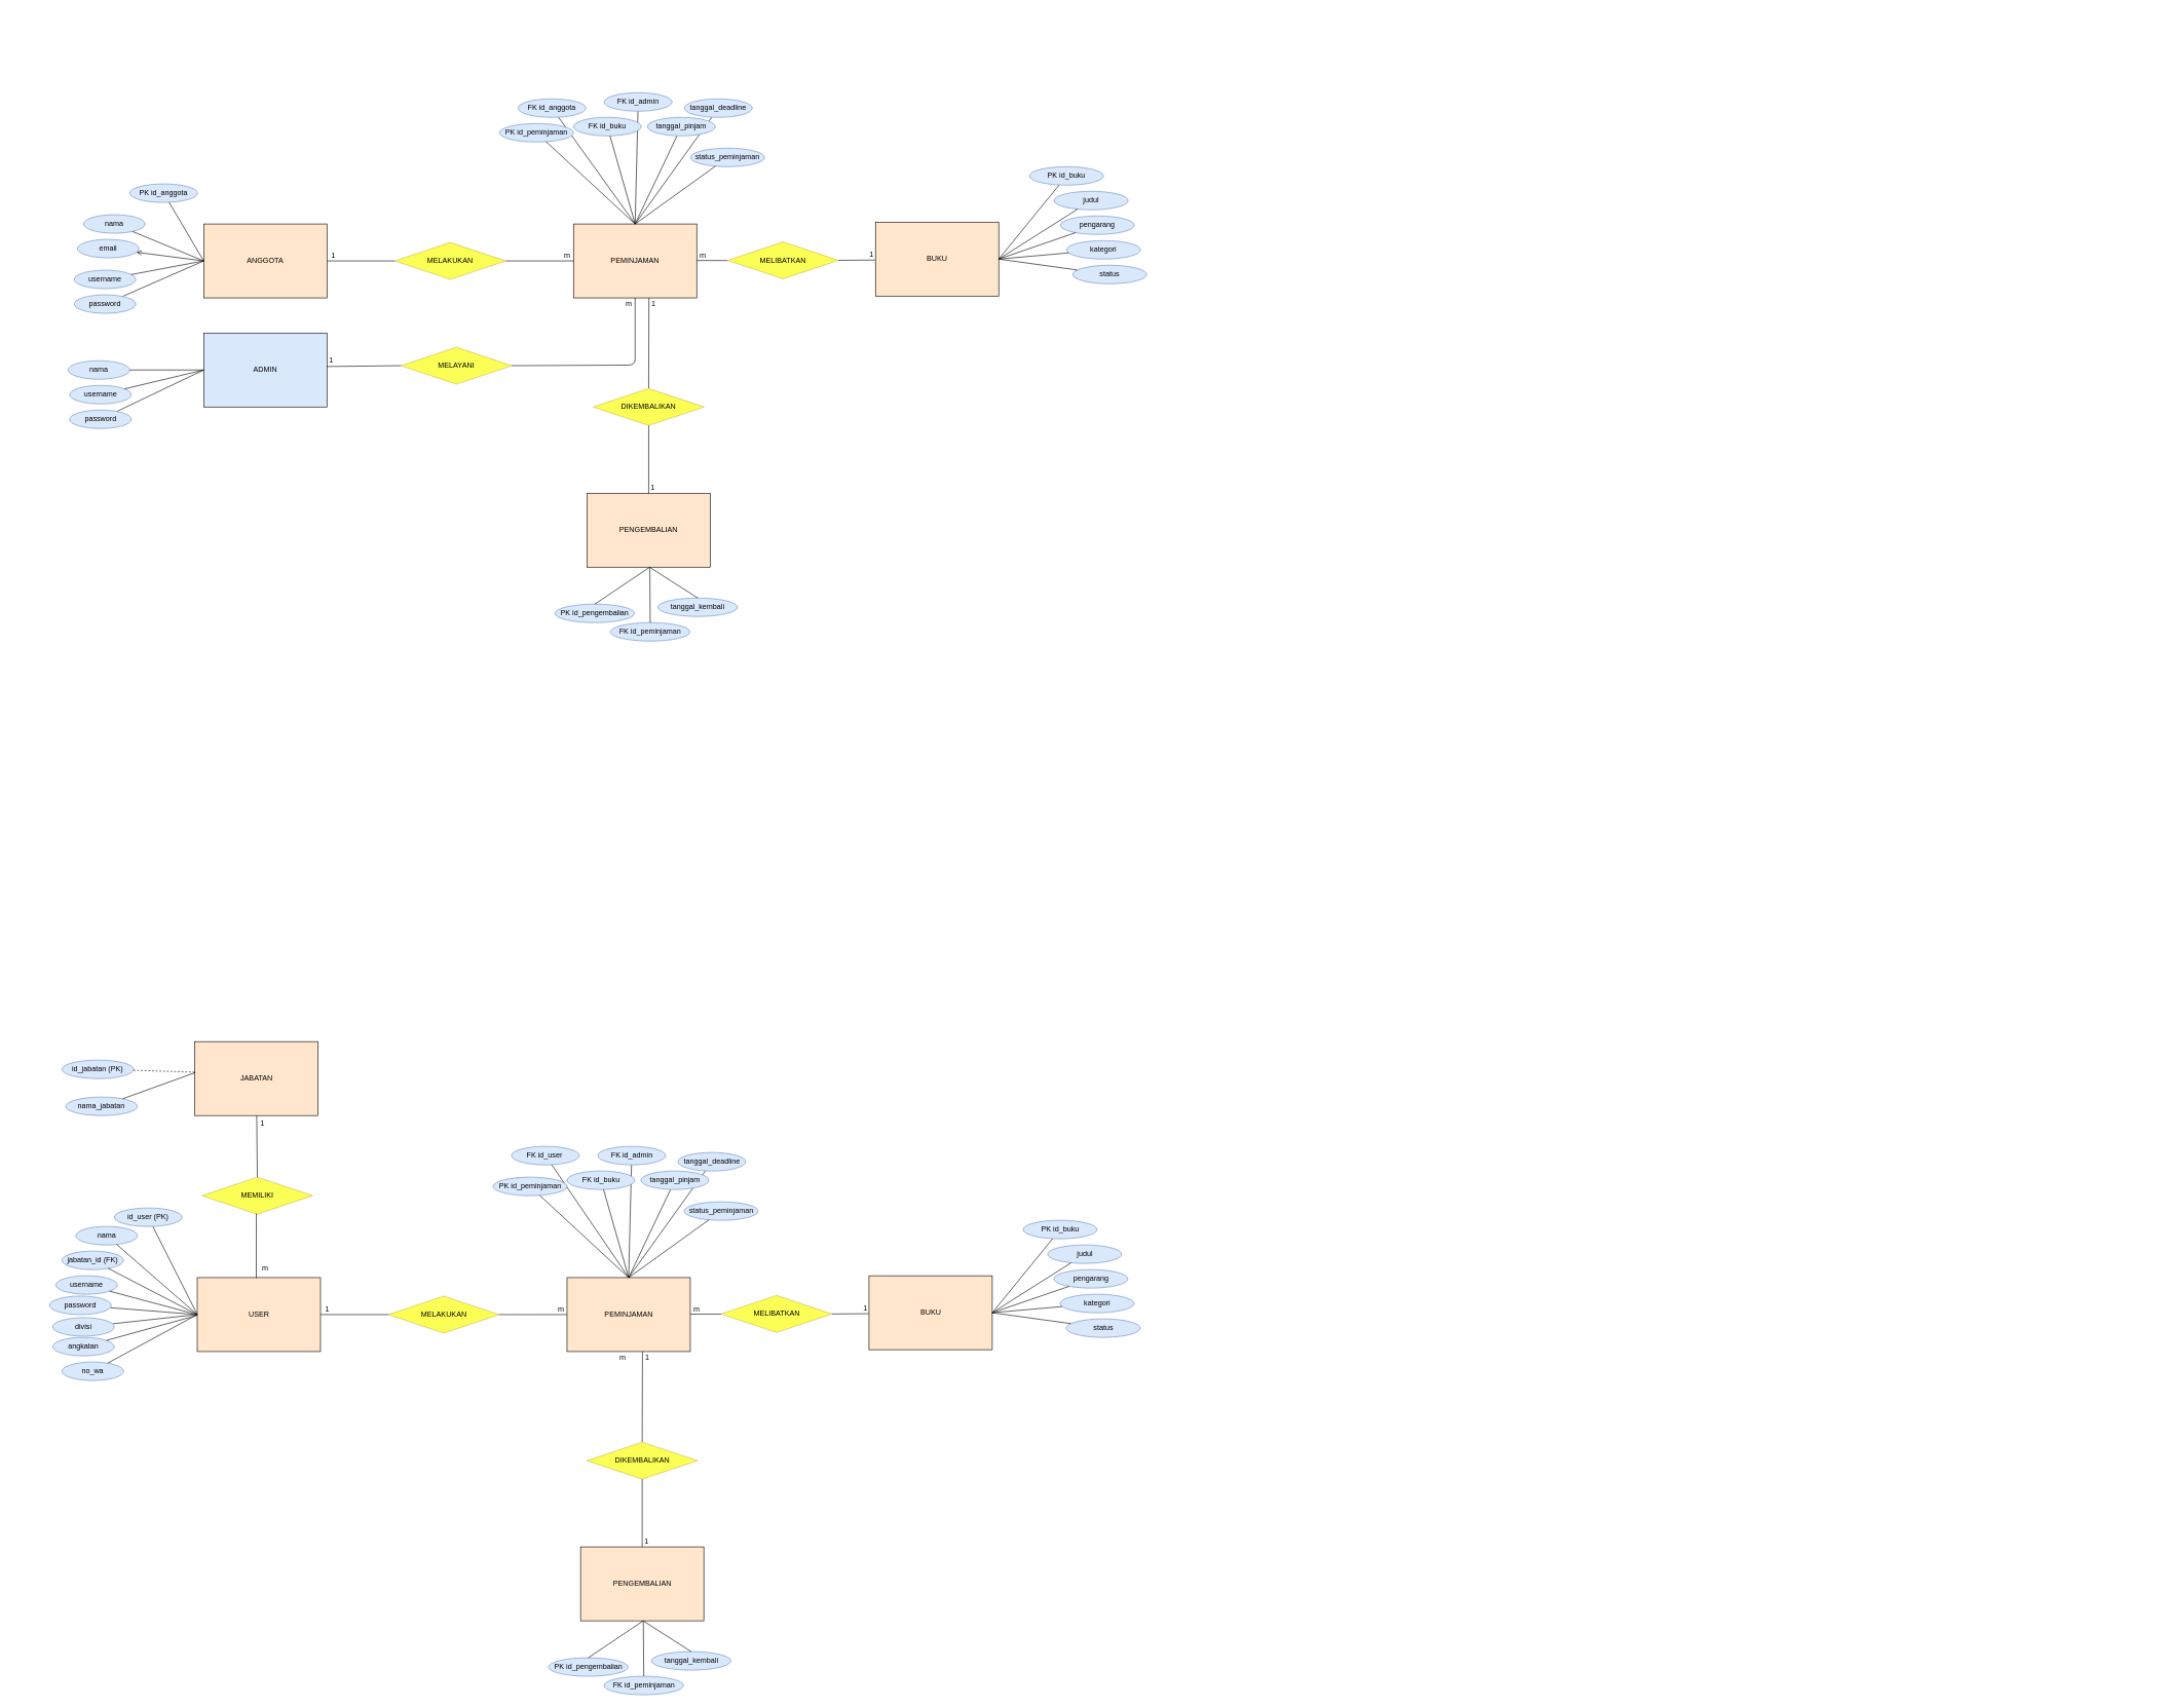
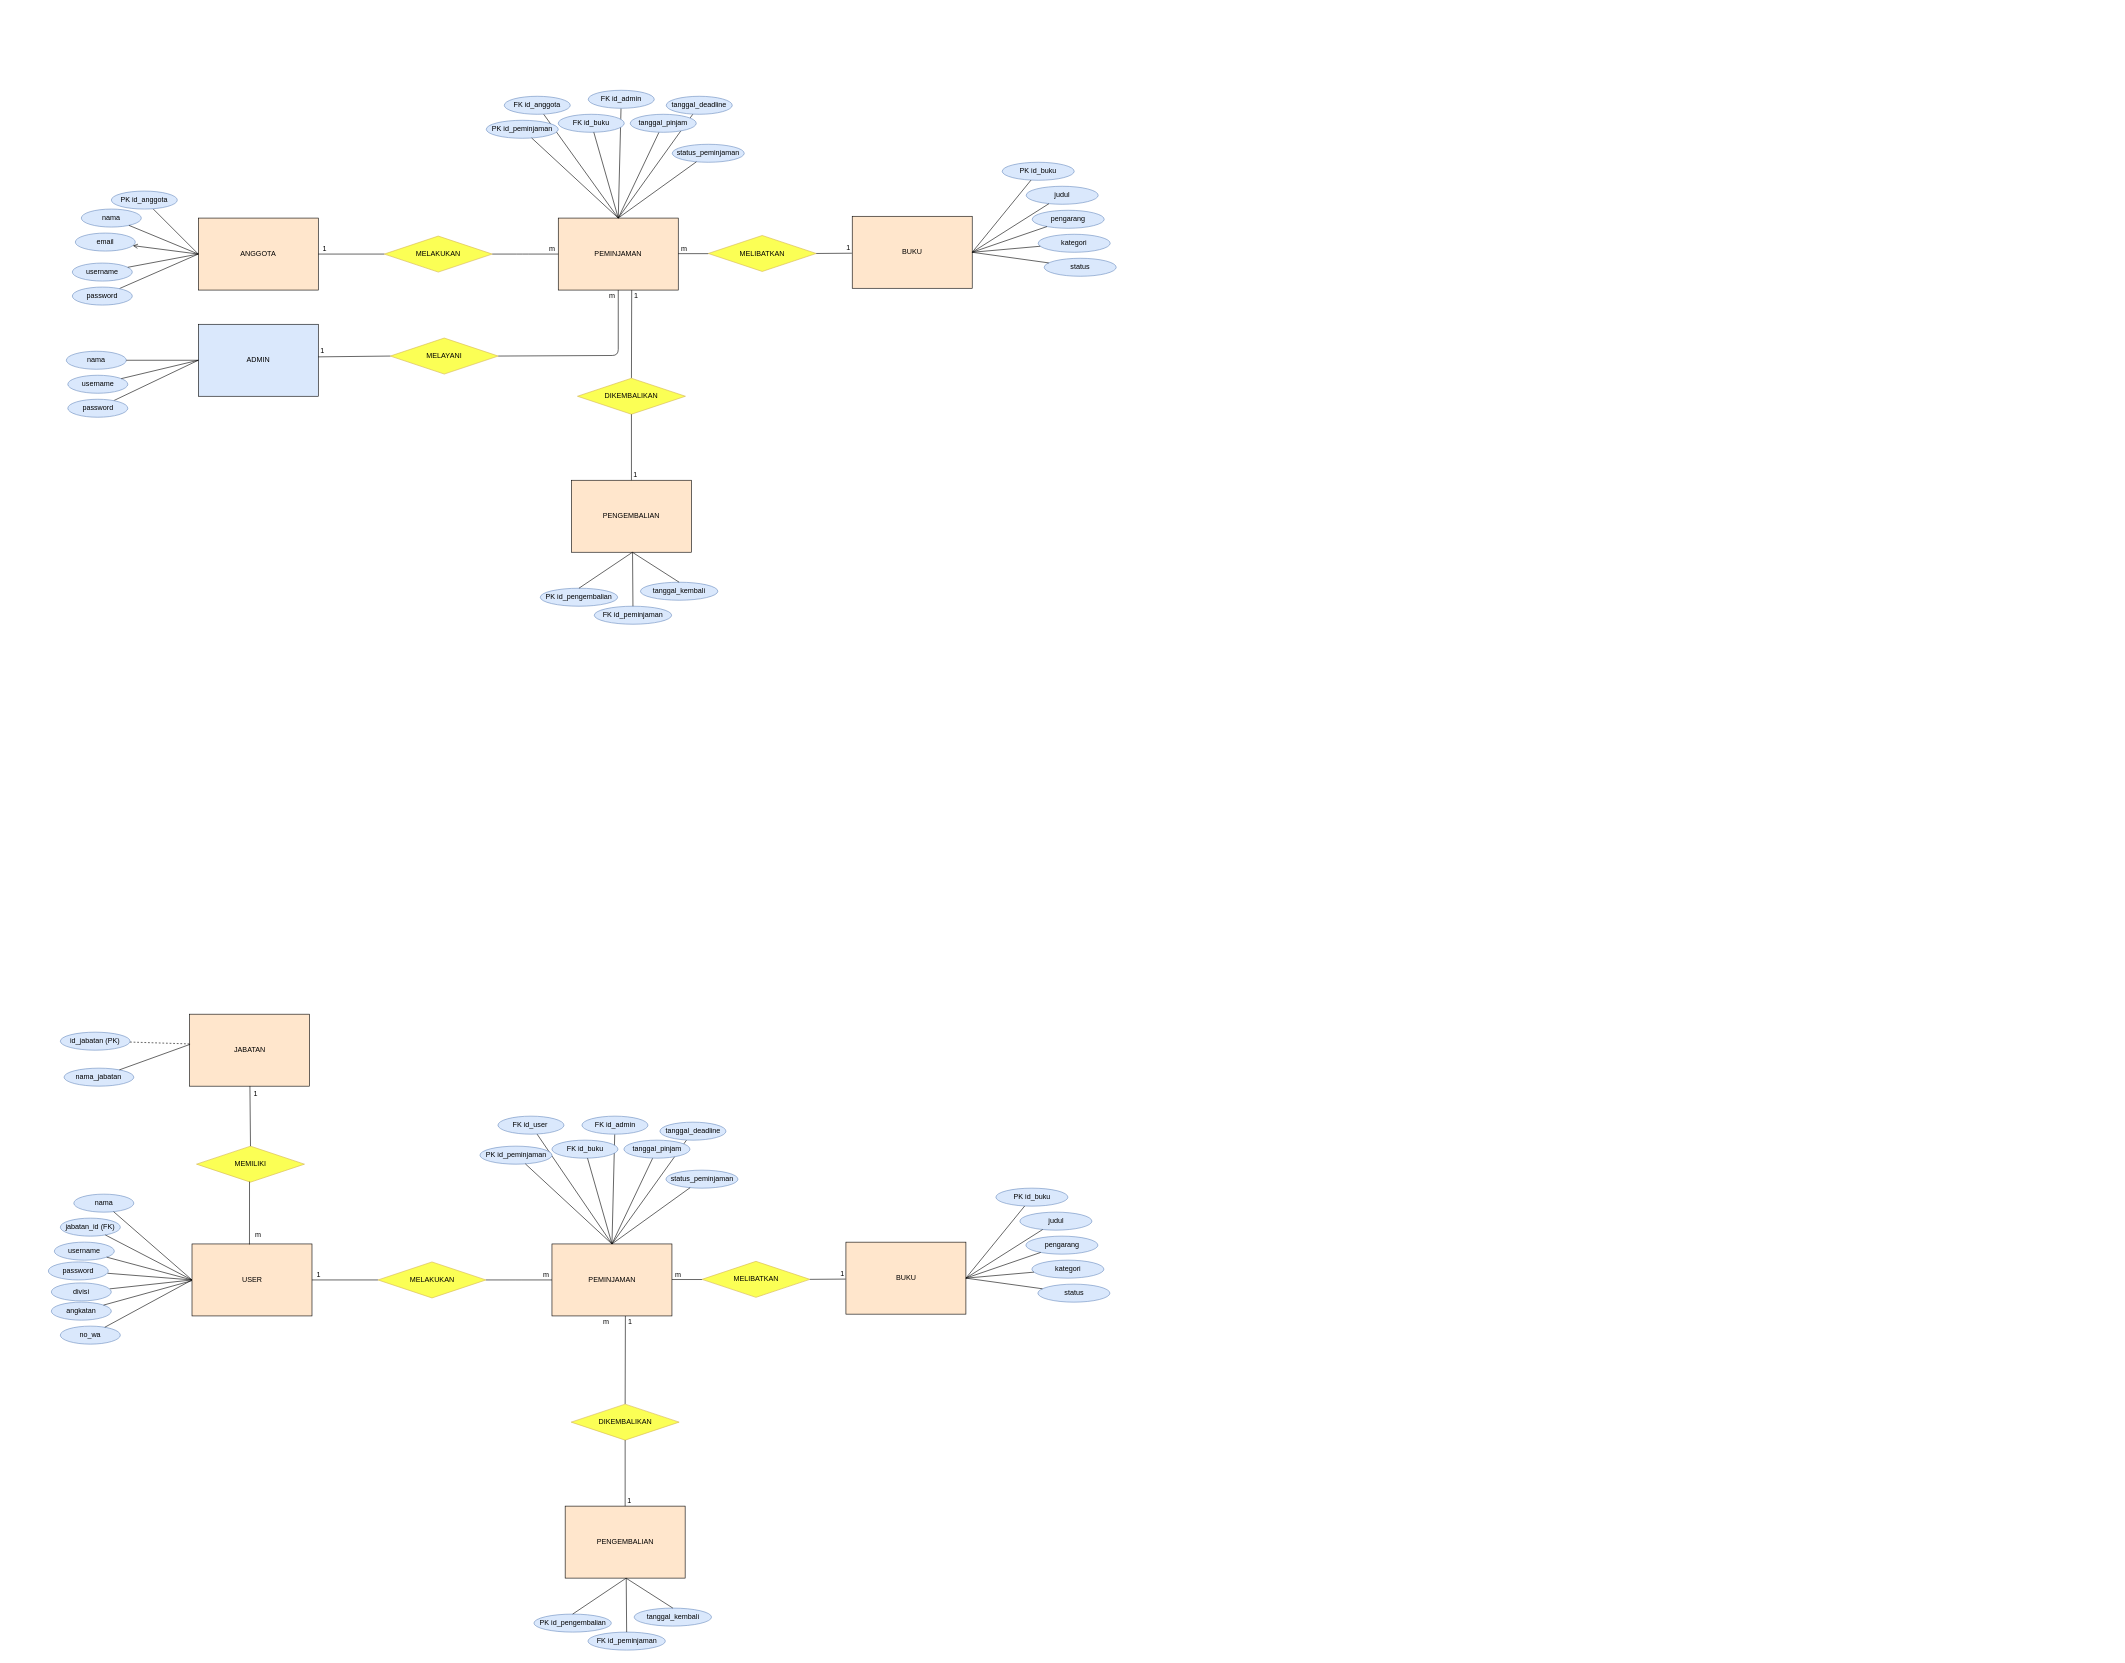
- <mxCell id="15" value="PK id_anggota" style="ellipse;whiteSpace=wrap;html=1;fillColor=#dae8fc;strokeColor=#6c8ebf;movable=0;resizable=0;rotatable=0;deletable=0;editable=0;locked=1;connectable=0;" parent="1" vertex="1"><mxGeometry x="210" y="298" width="110" height="30" as="geometry" /></mxCell>
+ <mxCell id="15" value="PK id_anggota" style="ellipse;whiteSpace=wrap;html=1;fillColor=#dae8fc;strokeColor=#6c8ebf;movable=0;resizable=0;rotatable=0;deletable=0;editable=0;locked=1;connectable=0;" parent="1" vertex="1"><mxGeometry x="185" y="318" width="110" height="30" as="geometry" /></mxCell>
- <mxCell id="86" value="id_user (PK)" style="ellipse;whiteSpace=wrap;html=1;fillColor=#dae8fc;strokeColor=#6c8ebf;movable=1;resizable=1;rotatable=1;deletable=1;editable=1;locked=0;connectable=1;" vertex="1" parent="1"><mxGeometry x="185" y="1960" width="110" height="30" as="geometry" /></mxCell>
- <mxCell id="85" value="" style="endArrow=none;html=1;exitX=0;exitY=0.5;exitDx=0;exitDy=0;movable=1;resizable=1;rotatable=1;deletable=1;editable=1;locked=0;connectable=1;" edge="1" source="81" target="86" parent="1"><mxGeometry width="50" height="50" relative="1" as="geometry"><mxPoint x="439.5" y="1993" as="sourcePoint" /><mxPoint x="329.5" y="2043" as="targetPoint" /><Array as="points" /></mxGeometry></mxCell>
